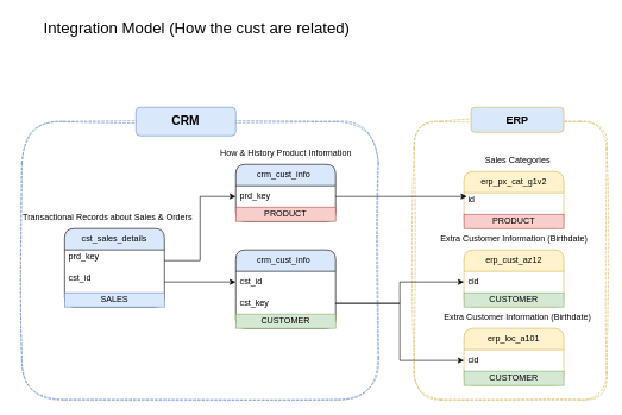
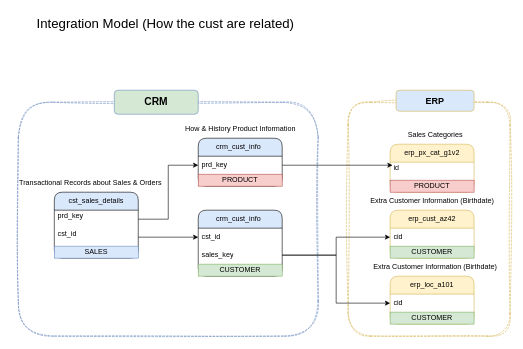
- <mxCell id="35" value="&lt;b&gt;&lt;font style=&quot;font-size: 17px;&quot;&gt;CRM&lt;/font&gt;&lt;/b&gt;" style="rounded=1;whiteSpace=wrap;html=1;strokeColor=#6c8ebf;align=center;verticalAlign=middle;fontFamily=Helvetica;fontSize=12;fontStyle=0;horizontal=1;fillColor=#dae8fc;" parent="1" vertex="1"><mxGeometry x="190" y="150" width="140" height="40" as="geometry" /></mxCell>
+ <mxCell id="35" value="&lt;b&gt;&lt;font style=&quot;font-size: 17px;&quot;&gt;CRM&lt;/font&gt;&lt;/b&gt;" style="rounded=1;whiteSpace=wrap;html=1;strokeColor=#6c8ebf;align=center;verticalAlign=middle;fontFamily=Helvetica;fontSize=12;fontStyle=0;horizontal=1;fillColor=#d5e8d4;" parent="1" vertex="1"><mxGeometry x="190" y="150" width="140" height="40" as="geometry" /></mxCell>
- <mxCell id="20" value="erp_cust_az12" style="swimlane;fontStyle=0;childLayout=stackLayout;horizontal=1;startSize=30;horizontalStack=0;resizeParent=1;resizeParentMax=0;resizeLast=0;collapsible=1;marginBottom=0;whiteSpace=wrap;html=1;strokeColor=#d6b656;rounded=1;glass=0;shadow=0;swimlaneLine=1;fillColor=#fff2cc;" parent="1" vertex="1"><mxGeometry x="650" y="350" width="140" height="80" as="geometry" /></mxCell>
+ <mxCell id="20" value="erp_cust_az42" style="swimlane;fontStyle=0;childLayout=stackLayout;horizontal=1;startSize=30;horizontalStack=0;resizeParent=1;resizeParentMax=0;resizeLast=0;collapsible=1;marginBottom=0;whiteSpace=wrap;html=1;strokeColor=#d6b656;rounded=1;glass=0;shadow=0;swimlaneLine=1;fillColor=#fff2cc;" parent="1" vertex="1"><mxGeometry x="650" y="350" width="140" height="80" as="geometry" /></mxCell>
- <mxCell id="7" value="cst_key" style="text;strokeColor=none;fillColor=none;align=left;verticalAlign=middle;spacingLeft=4;spacingRight=4;overflow=hidden;points=[[0,0.5],[1,0.5]];portConstraint=eastwest;rotatable=0;whiteSpace=wrap;html=1;rounded=1;" parent="5" vertex="1"><mxGeometry y="60" width="140" height="30" as="geometry" /></mxCell>
+ <mxCell id="7" value="sales_key" style="text;strokeColor=none;fillColor=none;align=left;verticalAlign=middle;spacingLeft=4;spacingRight=4;overflow=hidden;points=[[0,0.5],[1,0.5]];portConstraint=eastwest;rotatable=0;whiteSpace=wrap;html=1;rounded=1;" parent="5" vertex="1"><mxGeometry y="60" width="140" height="30" as="geometry" /></mxCell>
